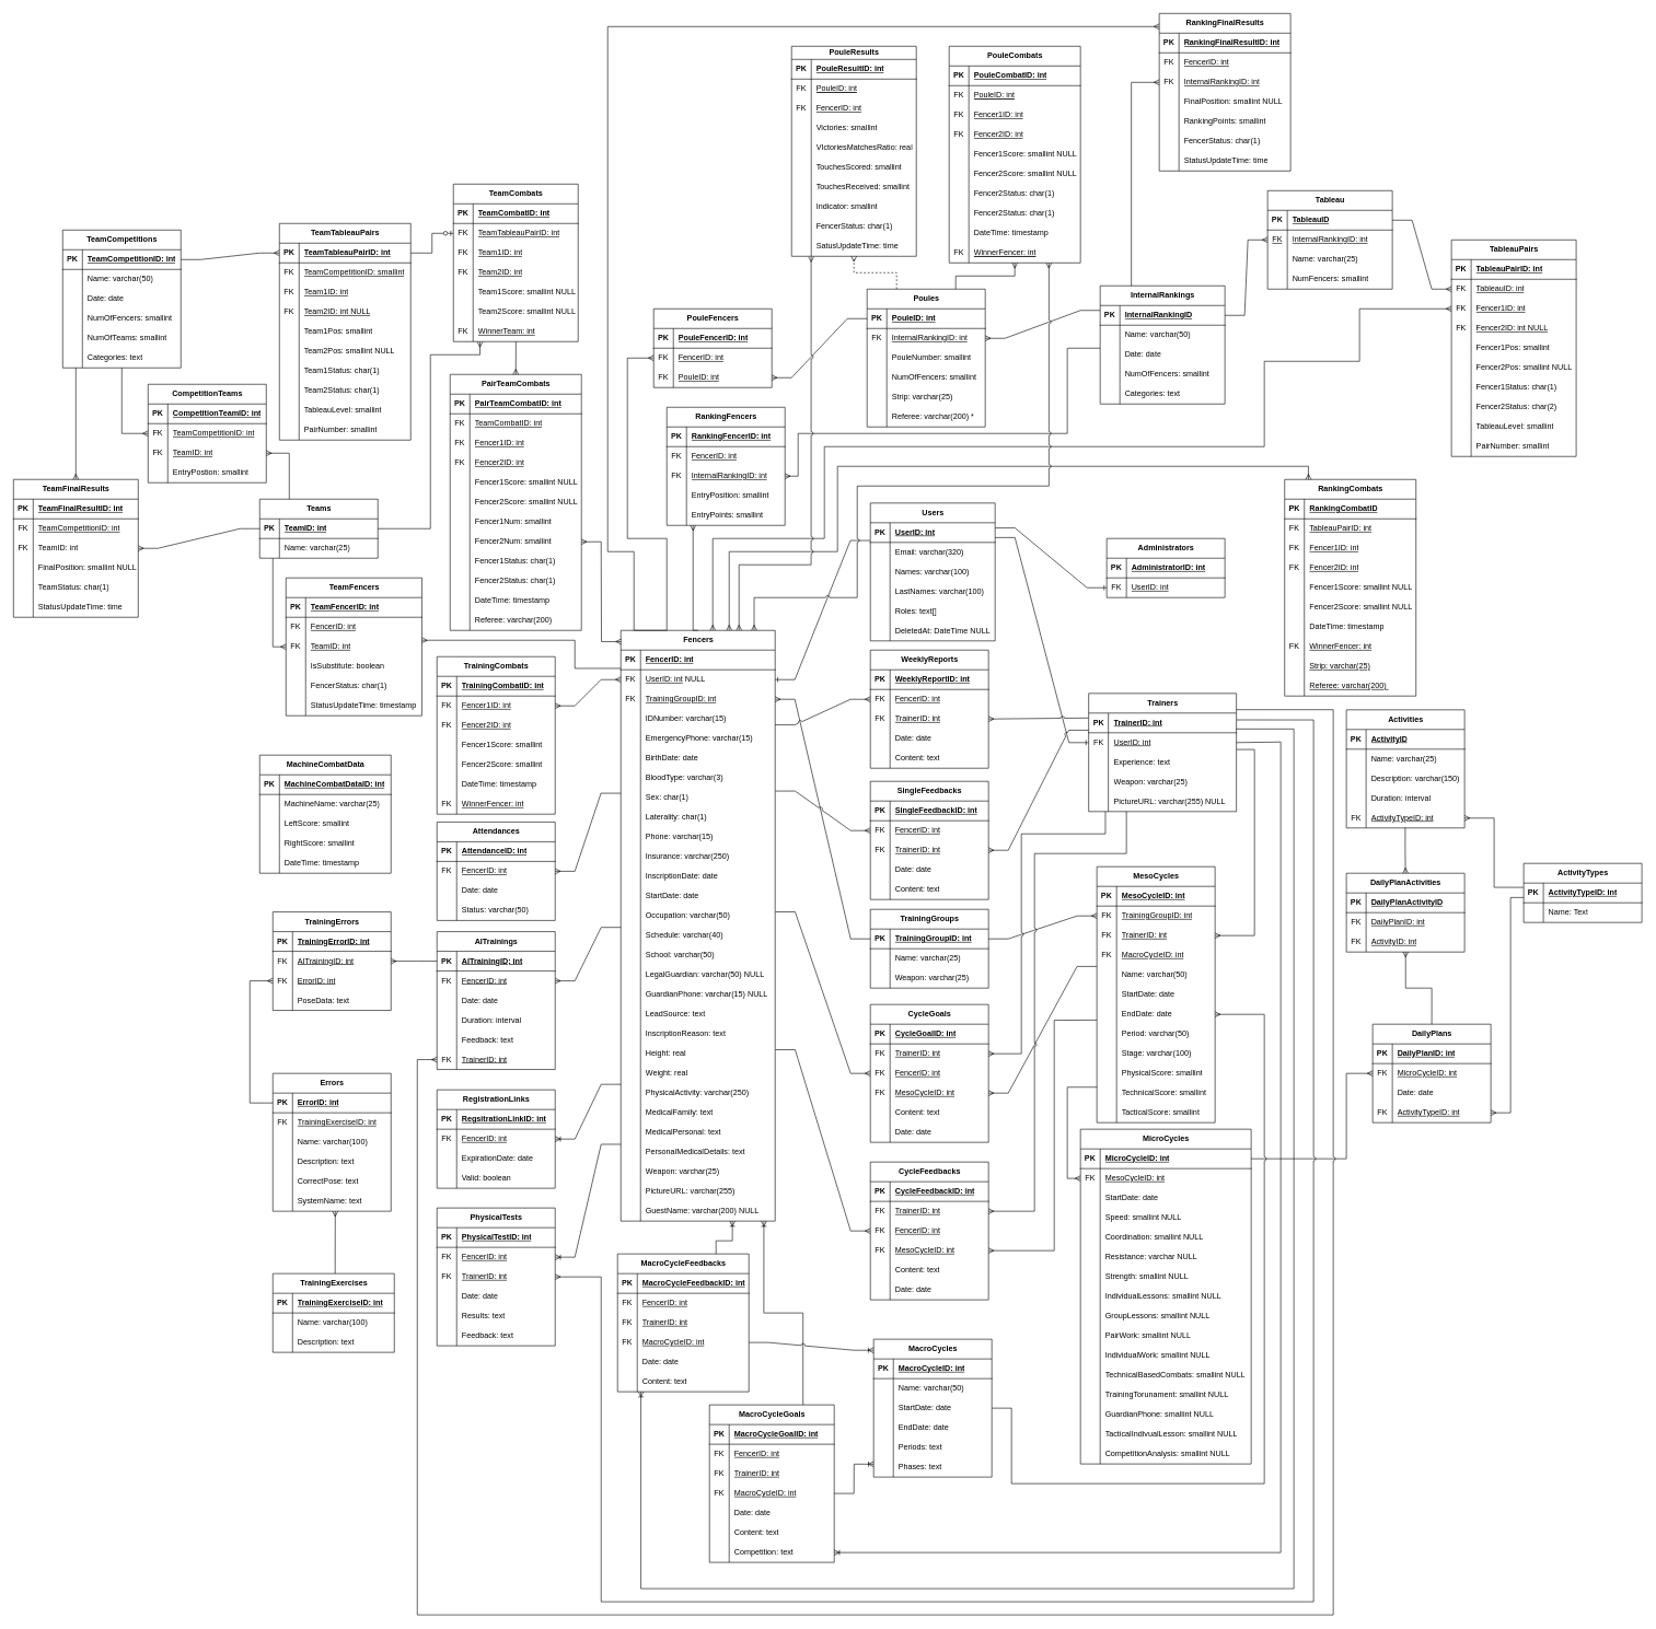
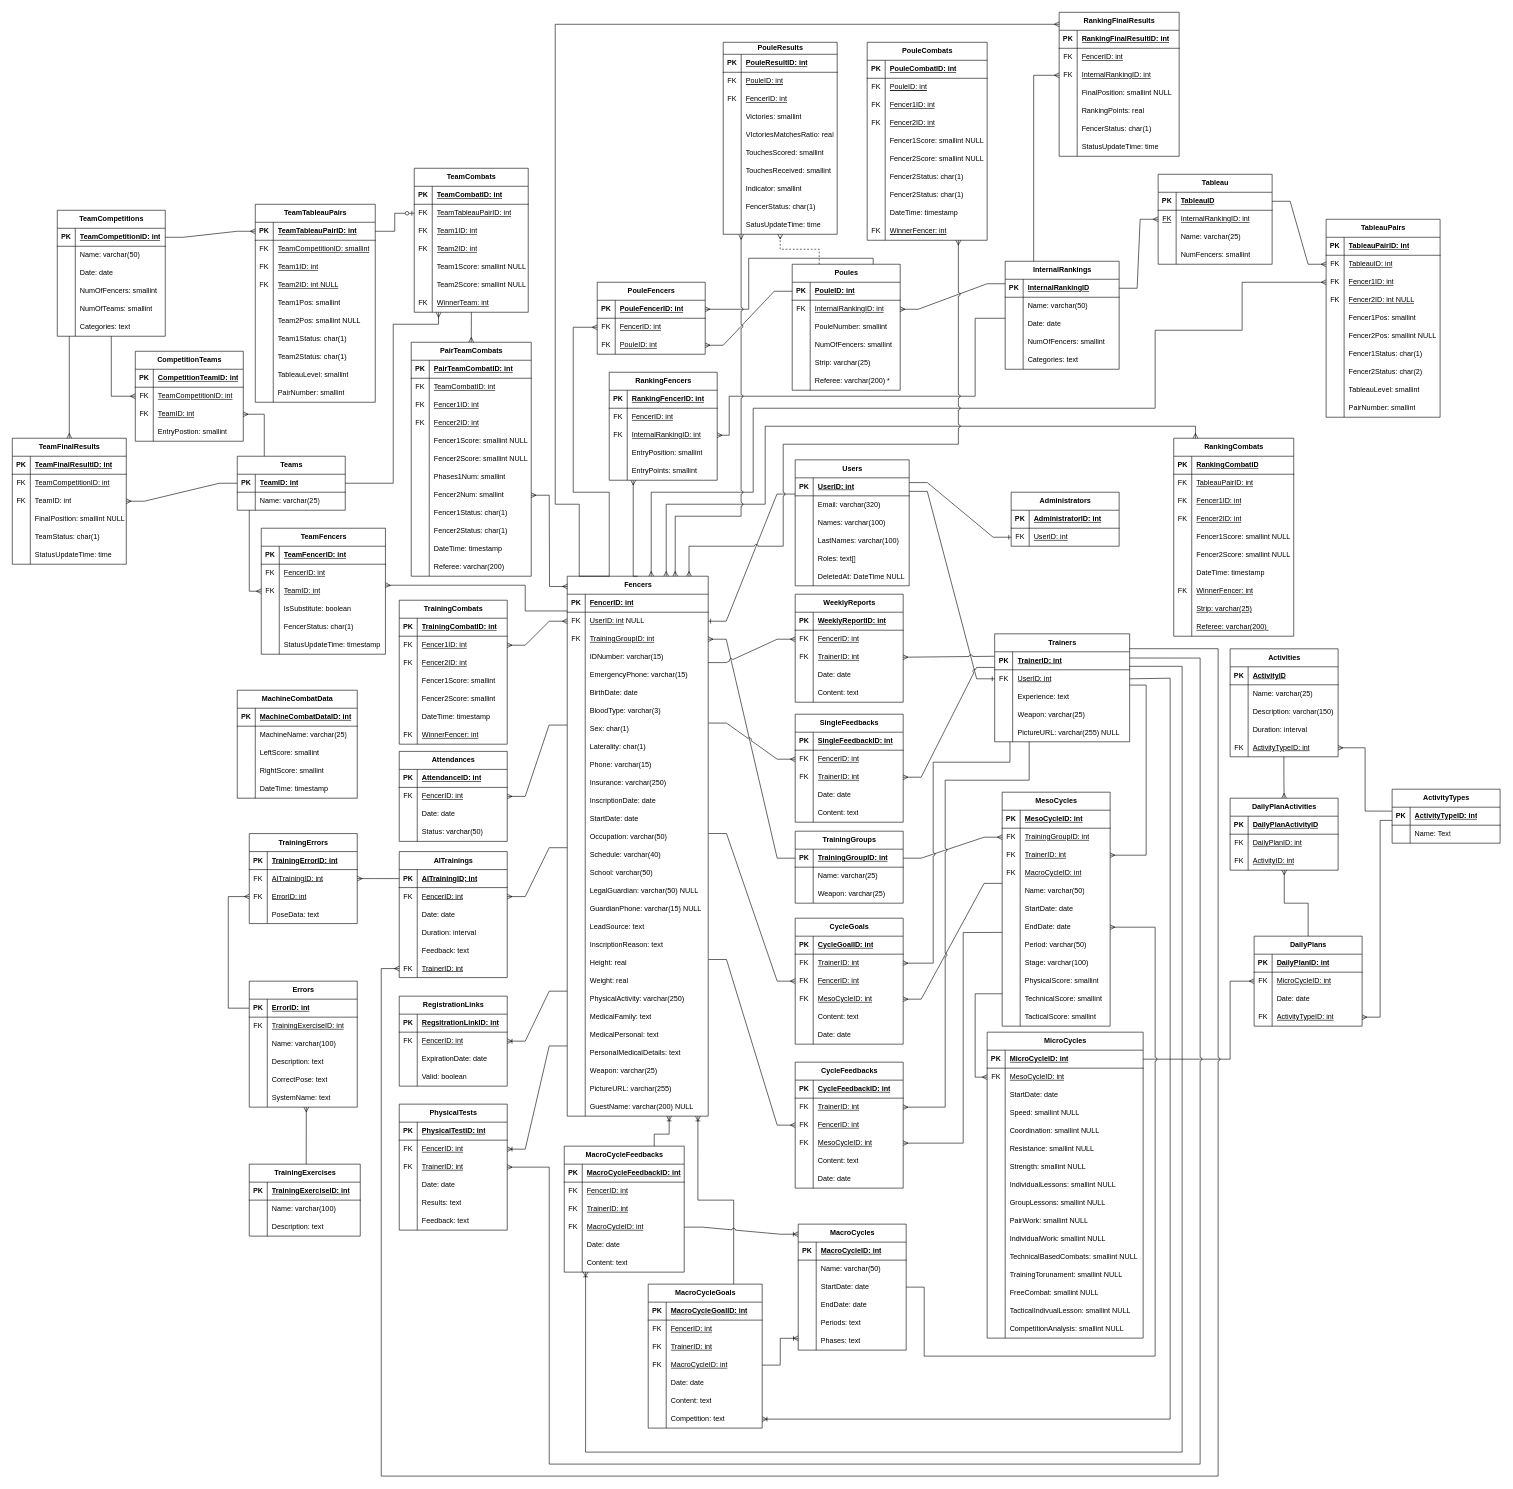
- <mxCell id="672" value="RankingPoints: smallint" style="shape=partialRectangle;connectable=0;fillColor=none;top=0;left=0;bottom=0;right=0;align=left;spacingLeft=6;overflow=hidden;whiteSpace=wrap;html=1;" parent="670" vertex="1"><mxGeometry x="30" width="170" height="30" as="geometry"><mxRectangle width="170" height="30" as="alternateBounds" /></mxGeometry></mxCell>
+ <mxCell id="672" value="RankingPoints: real" style="shape=partialRectangle;connectable=0;fillColor=none;top=0;left=0;bottom=0;right=0;align=left;spacingLeft=6;overflow=hidden;whiteSpace=wrap;html=1;" parent="670" vertex="1"><mxGeometry x="30" width="170" height="30" as="geometry"><mxRectangle width="170" height="30" as="alternateBounds" /></mxGeometry></mxCell>
- <mxCell id="654" value="" style="fontSize=12;html=1;endArrow=ERmany;rounded=0;exitX=0.75;exitY=0;exitDx=0;exitDy=0;edgeStyle=orthogonalEdgeStyle;" parent="1" source="471" target="622" edge="1"><mxGeometry width="100" height="100" relative="1" as="geometry"><mxPoint x="1370" y="480" as="sourcePoint" /><mxPoint x="1395" y="395" as="targetPoint" /></mxGeometry></mxCell>
+ <mxCell id="654" value="" style="fontSize=12;html=1;endArrow=ERmany;rounded=0;exitX=0.75;exitY=0;exitDx=0;exitDy=0;edgeStyle=orthogonalEdgeStyle;" parent="1" source="471" target="463" edge="1"><mxGeometry width="100" height="100" relative="1" as="geometry"><mxPoint x="1370" y="480" as="sourcePoint" /><mxPoint x="1395" y="395" as="targetPoint" /></mxGeometry></mxCell>
- <mxCell id="730" value="Fencer1Num: smallint" style="shape=partialRectangle;connectable=0;fillColor=none;top=0;left=0;bottom=0;right=0;align=left;spacingLeft=6;overflow=hidden;whiteSpace=wrap;html=1;" parent="728" vertex="1"><mxGeometry x="30" width="170" height="30" as="geometry"><mxRectangle width="170" height="30" as="alternateBounds" /></mxGeometry></mxCell>
+ <mxCell id="730" value="Phases1Num: smallint" style="shape=partialRectangle;connectable=0;fillColor=none;top=0;left=0;bottom=0;right=0;align=left;spacingLeft=6;overflow=hidden;whiteSpace=wrap;html=1;" parent="728" vertex="1"><mxGeometry x="30" width="170" height="30" as="geometry"><mxRectangle width="170" height="30" as="alternateBounds" /></mxGeometry></mxCell>
- <mxCell id="363" value="Resistance: varchar NULL" style="shape=partialRectangle;connectable=0;fillColor=none;top=0;left=0;bottom=0;right=0;align=left;spacingLeft=6;overflow=hidden;whiteSpace=wrap;html=1;" parent="361" vertex="1"><mxGeometry x="30" width="230" height="30" as="geometry"><mxRectangle width="230" height="30" as="alternateBounds" /></mxGeometry></mxCell>
+ <mxCell id="363" value="Resistance: smallint NULL" style="shape=partialRectangle;connectable=0;fillColor=none;top=0;left=0;bottom=0;right=0;align=left;spacingLeft=6;overflow=hidden;whiteSpace=wrap;html=1;" parent="361" vertex="1"><mxGeometry x="30" width="230" height="30" as="geometry"><mxRectangle width="230" height="30" as="alternateBounds" /></mxGeometry></mxCell>
- <mxCell id="387" value="GuardianPhone: smallint NULL" style="shape=partialRectangle;connectable=0;fillColor=none;top=0;left=0;bottom=0;right=0;align=left;spacingLeft=6;overflow=hidden;whiteSpace=wrap;html=1;" parent="385" vertex="1"><mxGeometry x="30" width="230" height="30" as="geometry"><mxRectangle width="230" height="30" as="alternateBounds" /></mxGeometry></mxCell>
+ <mxCell id="387" value="FreeCombat: smallint NULL" style="shape=partialRectangle;connectable=0;fillColor=none;top=0;left=0;bottom=0;right=0;align=left;spacingLeft=6;overflow=hidden;whiteSpace=wrap;html=1;" parent="385" vertex="1"><mxGeometry x="30" width="230" height="30" as="geometry"><mxRectangle width="230" height="30" as="alternateBounds" /></mxGeometry></mxCell>
